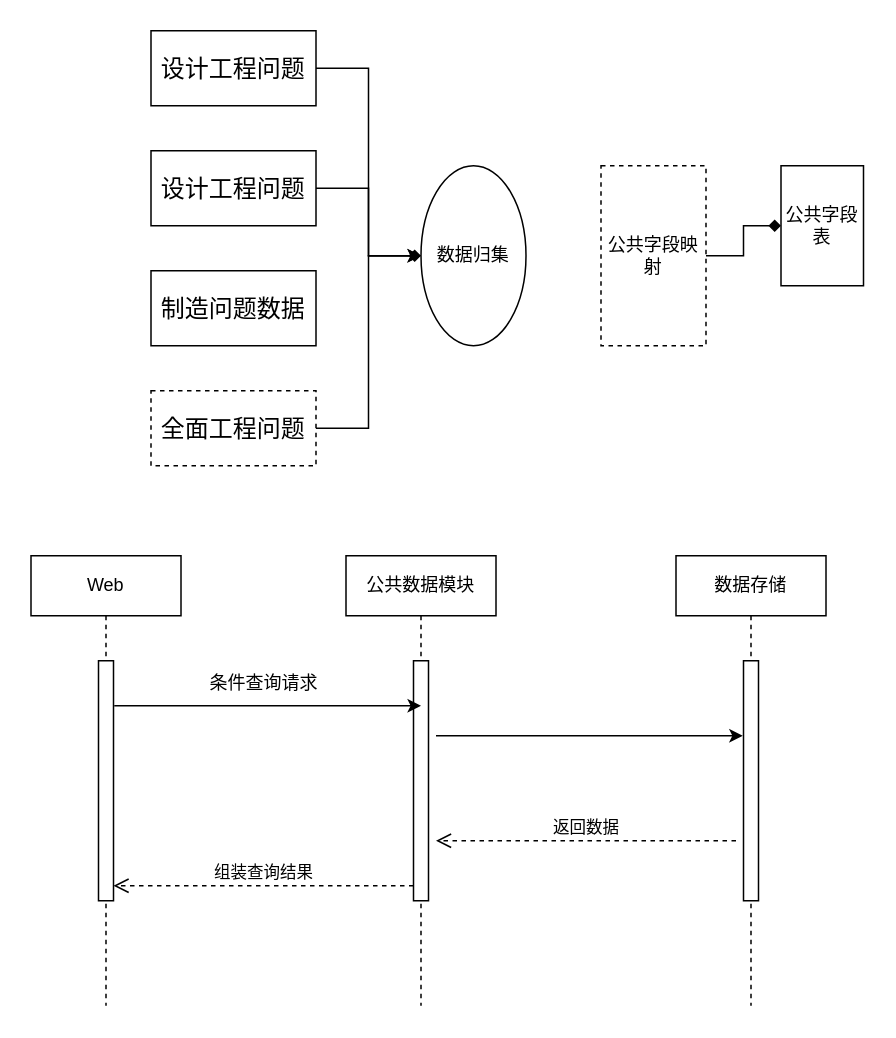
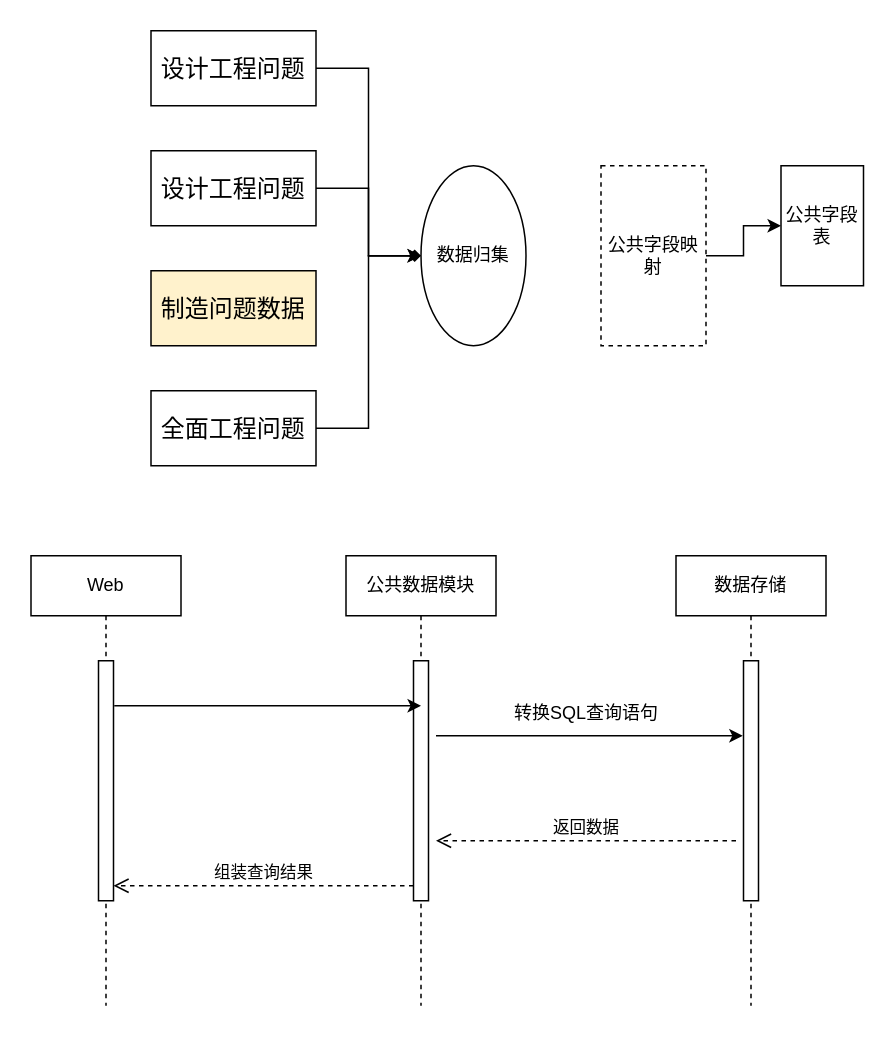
- <mxCell id="10" style="edgeStyle=orthogonalEdgeStyle;rounded=0;orthogonalLoop=1;jettySize=auto;html=1;entryX=0;entryY=0.5;entryDx=0;entryDy=0;endArrow=diamond;" edge="1" parent="1" source="11" target="12"><mxGeometry relative="1" as="geometry" /></mxCell>
+ <mxCell id="10" style="edgeStyle=orthogonalEdgeStyle;rounded=0;orthogonalLoop=1;jettySize=auto;html=1;entryX=0;entryY=0.5;entryDx=0;entryDy=0;" edge="1" parent="1" source="11" target="12"><mxGeometry relative="1" as="geometry" /></mxCell>
- <mxCell id="6" value="&lt;p class=&quot;MsoNormal&quot;&gt;&lt;span style=&quot;mso-spacerun:'yes';font-family:宋体;mso-ascii-font-family:'Times New Roman';&lt;br/&gt;mso-hansi-font-family:'Times New Roman';mso-bidi-font-family:'Times New Roman';font-size:12.0pt;&quot;&gt;制造问题数据&lt;/span&gt;&lt;/p&gt;" style="html=1;whiteSpace=wrap;" vertex="1" parent="1"><mxGeometry x="100" y="180" width="110" height="50" as="geometry" /></mxCell>
+ <mxCell id="6" value="&lt;p class=&quot;MsoNormal&quot;&gt;&lt;span style=&quot;mso-spacerun:'yes';font-family:宋体;mso-ascii-font-family:'Times New Roman';&lt;br/&gt;mso-hansi-font-family:'Times New Roman';mso-bidi-font-family:'Times New Roman';font-size:12.0pt;&quot;&gt;制造问题数据&lt;/span&gt;&lt;/p&gt;" style="html=1;whiteSpace=wrap;fillColor=#fff2cc;" vertex="1" parent="1"><mxGeometry x="100" y="180" width="110" height="50" as="geometry" /></mxCell>
- <mxCell id="8" value="&lt;p class=&quot;MsoNormal&quot;&gt;&lt;span style=&quot;mso-spacerun:'yes';font-family:宋体;mso-ascii-font-family:'Times New Roman';&lt;br/&gt;mso-hansi-font-family:'Times New Roman';mso-bidi-font-family:'Times New Roman';font-size:12.0pt;&quot;&gt;全面工程问题&lt;/span&gt;&lt;/p&gt;" style="html=1;whiteSpace=wrap;dashed=1;" vertex="1" parent="1"><mxGeometry x="100" y="260" width="110" height="50" as="geometry" /></mxCell>
+ <mxCell id="8" value="&lt;p class=&quot;MsoNormal&quot;&gt;&lt;span style=&quot;mso-spacerun:'yes';font-family:宋体;mso-ascii-font-family:'Times New Roman';&lt;br/&gt;mso-hansi-font-family:'Times New Roman';mso-bidi-font-family:'Times New Roman';font-size:12.0pt;&quot;&gt;全面工程问题&lt;/span&gt;&lt;/p&gt;" style="html=1;whiteSpace=wrap;" vertex="1" parent="1"><mxGeometry x="100" y="260" width="110" height="50" as="geometry" /></mxCell>
- <mxCell id="20" value="条件查询请求" style="text;html=1;align=center;verticalAlign=middle;resizable=0;points=[];autosize=1;strokeColor=none;fillColor=none;" vertex="1" parent="1"><mxGeometry x="125" y="440" width="100" height="30" as="geometry" /></mxCell>
+ <mxCell id="22" value="转换SQL查询语句" style="text;html=1;align=center;verticalAlign=middle;resizable=0;points=[];autosize=1;strokeColor=none;fillColor=none;" vertex="1" parent="1"><mxGeometry x="330" y="460" width="120" height="30" as="geometry" /></mxCell>
